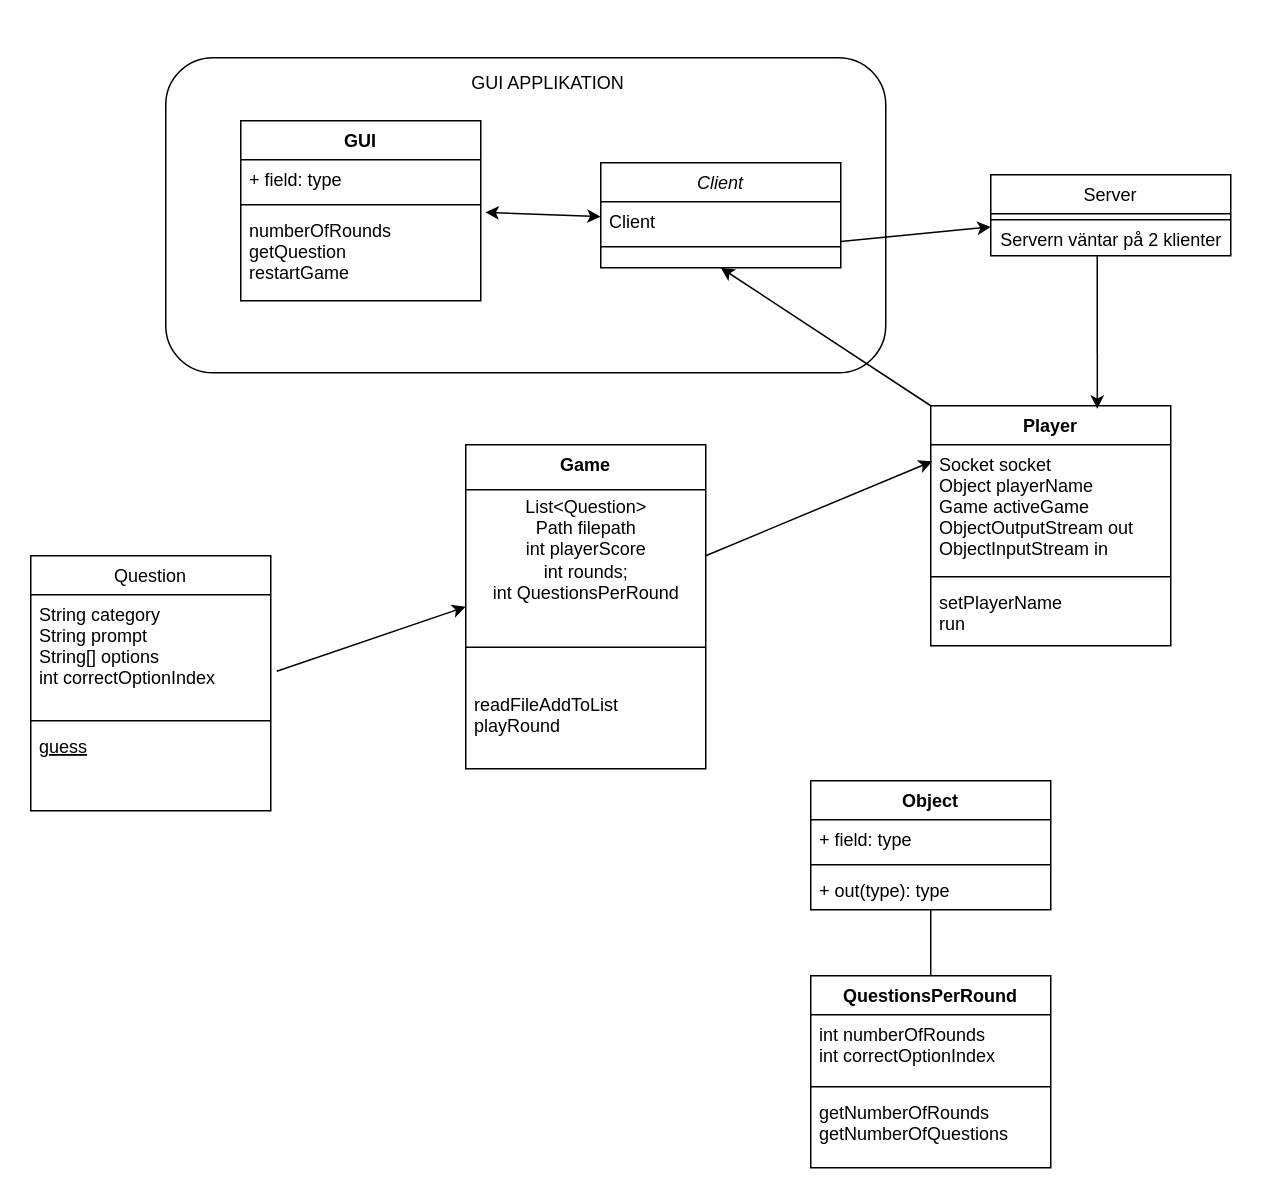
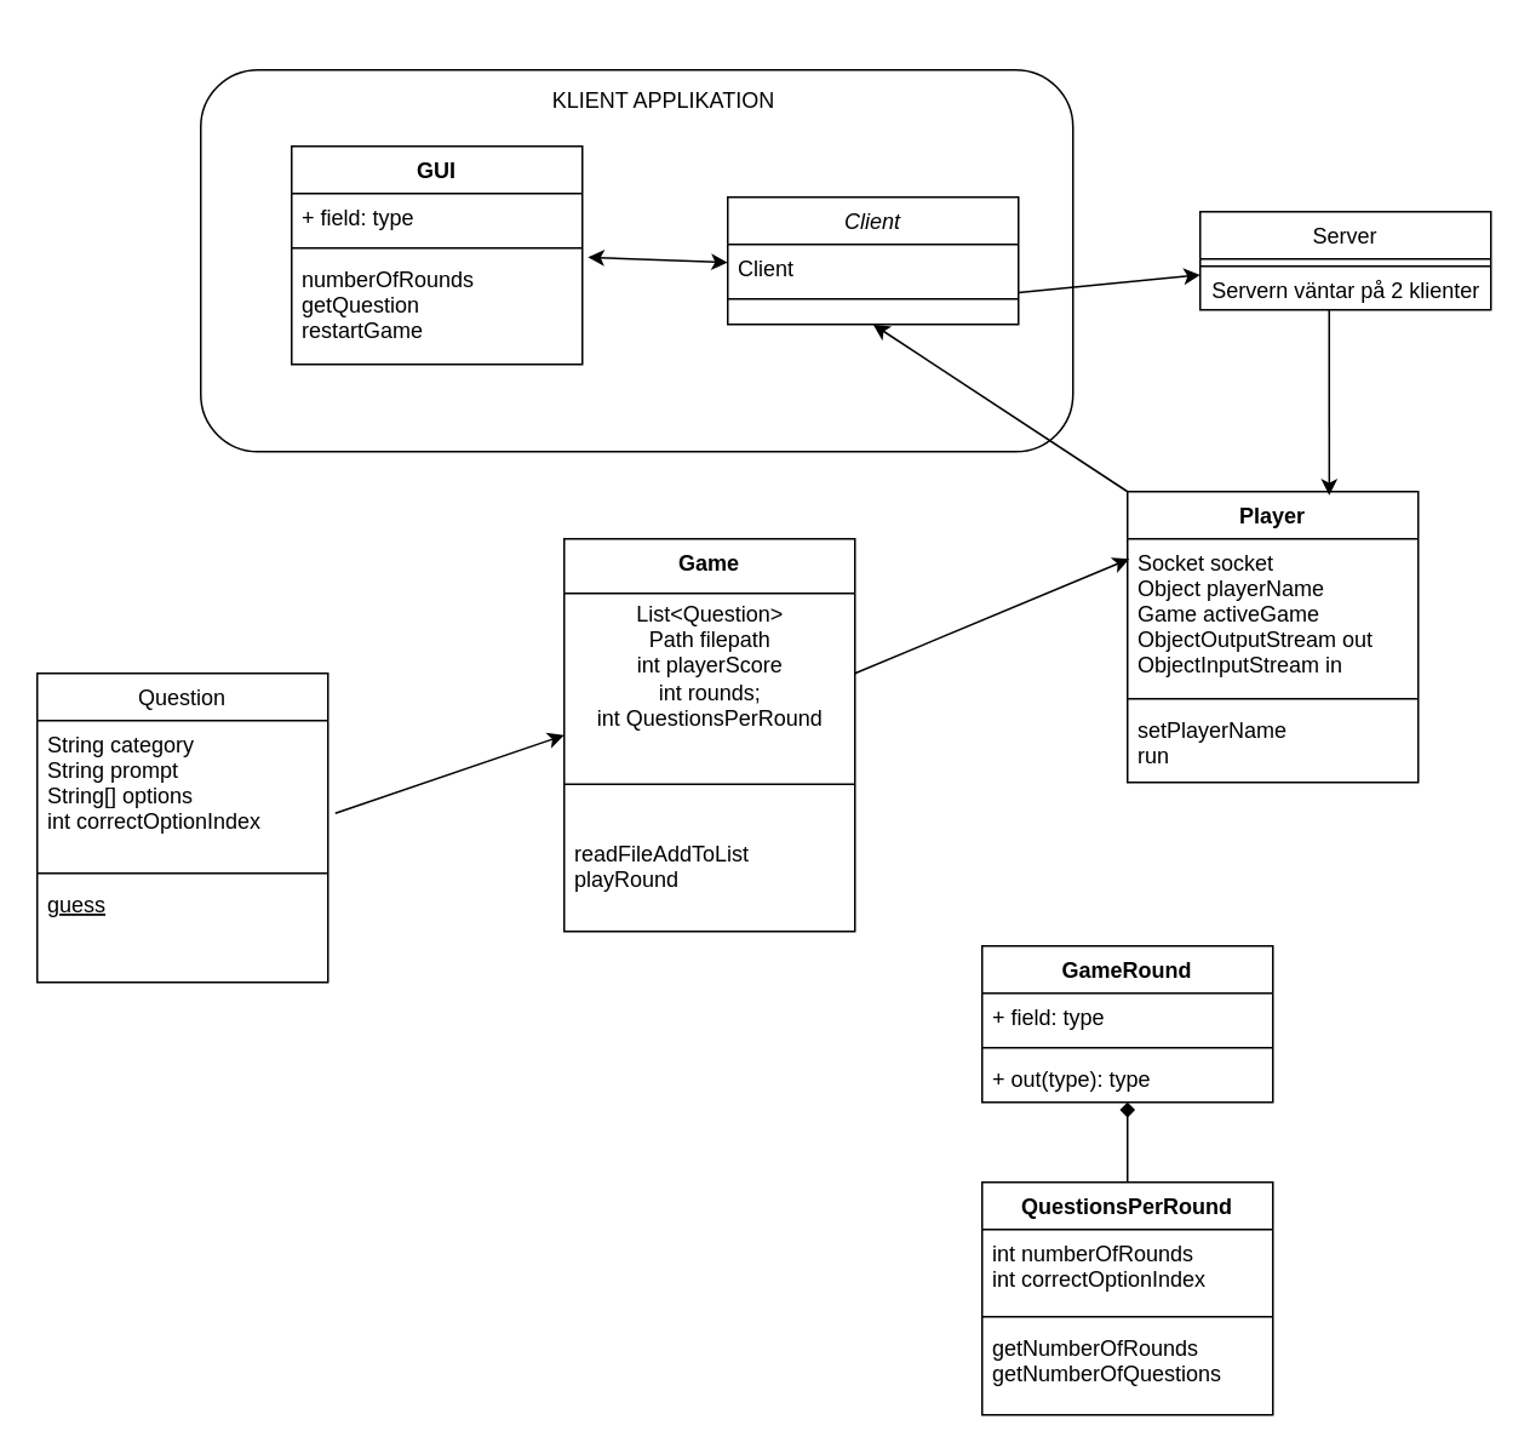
- <mxCell id="35" value="GUI APPLIKATION" style="text;html=1;strokeColor=none;fillColor=none;align=center;verticalAlign=middle;whiteSpace=wrap;rounded=0;" parent="1" vertex="1"><mxGeometry x="300" y="20" width="130" height="70" as="geometry" /></mxCell>
+ <mxCell id="35" value="KLIENT APPLIKATION" style="text;html=1;strokeColor=none;fillColor=none;align=center;verticalAlign=middle;whiteSpace=wrap;rounded=0;" parent="1" vertex="1"><mxGeometry x="300" y="20" width="130" height="70" as="geometry" /></mxCell>
- <mxCell id="30" value="Object" style="swimlane;fontStyle=1;align=center;verticalAlign=top;childLayout=stackLayout;horizontal=1;startSize=26;horizontalStack=0;resizeParent=1;resizeParentMax=0;resizeLast=0;collapsible=1;marginBottom=0;" parent="1" vertex="1"><mxGeometry x="540" y="520" width="160" height="86" as="geometry" /></mxCell>
+ <mxCell id="30" value="GameRound" style="swimlane;fontStyle=1;align=center;verticalAlign=top;childLayout=stackLayout;horizontal=1;startSize=26;horizontalStack=0;resizeParent=1;resizeParentMax=0;resizeLast=0;collapsible=1;marginBottom=0;" parent="1" vertex="1"><mxGeometry x="540" y="520" width="160" height="86" as="geometry" /></mxCell>
- <mxCell id="40" value="" style="endArrow=none;html=1;exitX=0.5;exitY=0;exitDx=0;exitDy=0;" edge="1" parent="1" source="36" target="33"><mxGeometry width="50" height="50" relative="1" as="geometry"><mxPoint x="612" y="640" as="sourcePoint" /><mxPoint x="630" y="600" as="targetPoint" /></mxGeometry></mxCell>
+ <mxCell id="40" value="" style="endArrow=diamond;html=1;exitX=0.5;exitY=0;exitDx=0;exitDy=0;" edge="1" parent="1" source="36" target="33"><mxGeometry width="50" height="50" relative="1" as="geometry"><mxPoint x="612" y="640" as="sourcePoint" /><mxPoint x="630" y="600" as="targetPoint" /></mxGeometry></mxCell>
